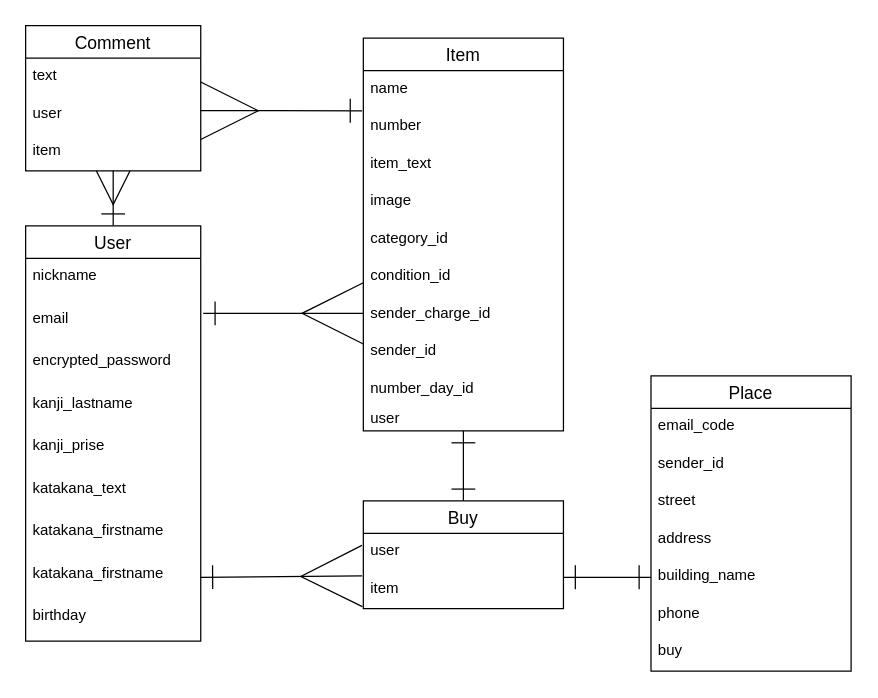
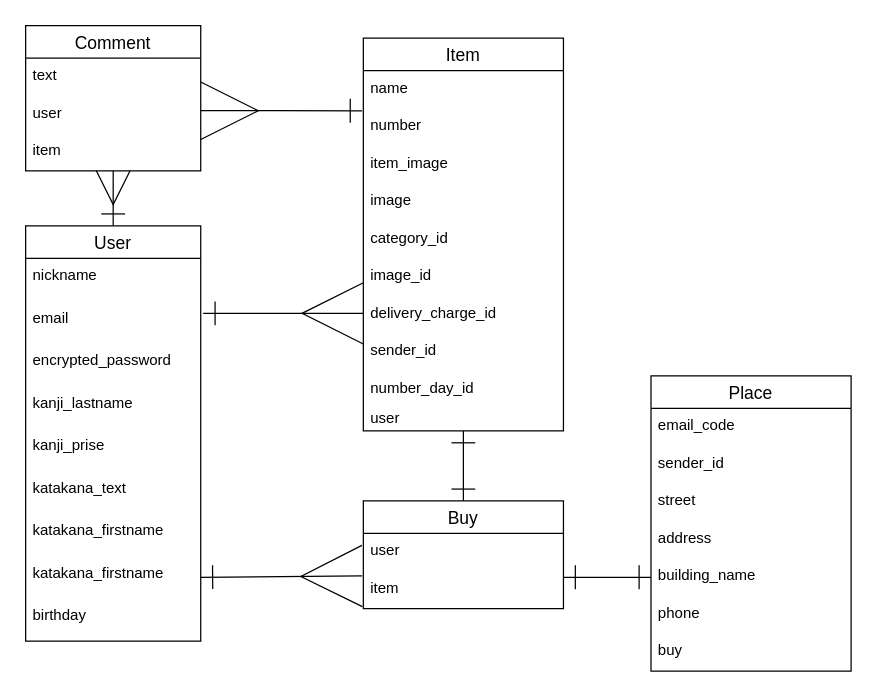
- <mxCell id="18" value="item_text" style="text;strokeColor=none;fillColor=none;spacingLeft=4;spacingRight=4;overflow=hidden;rotatable=0;points=[[0,0.5],[1,0.5]];portConstraint=eastwest;fontSize=12;" vertex="1" parent="15"><mxGeometry y="86" width="160" height="30" as="geometry" /></mxCell>
+ <mxCell id="18" value="item_image" style="text;strokeColor=none;fillColor=none;spacingLeft=4;spacingRight=4;overflow=hidden;rotatable=0;points=[[0,0.5],[1,0.5]];portConstraint=eastwest;fontSize=12;" vertex="1" parent="15"><mxGeometry y="86" width="160" height="30" as="geometry" /></mxCell>
- <mxCell id="21" value="condition_id" style="text;strokeColor=none;fillColor=none;spacingLeft=4;spacingRight=4;overflow=hidden;rotatable=0;points=[[0,0.5],[1,0.5]];portConstraint=eastwest;fontSize=12;" vertex="1" parent="15"><mxGeometry y="176" width="160" height="30" as="geometry" /></mxCell>
+ <mxCell id="21" value="image_id" style="text;strokeColor=none;fillColor=none;spacingLeft=4;spacingRight=4;overflow=hidden;rotatable=0;points=[[0,0.5],[1,0.5]];portConstraint=eastwest;fontSize=12;" vertex="1" parent="15"><mxGeometry y="176" width="160" height="30" as="geometry" /></mxCell>
- <mxCell id="22" value="sender_charge_id" style="text;strokeColor=none;fillColor=none;spacingLeft=4;spacingRight=4;overflow=hidden;rotatable=0;points=[[0,0.5],[1,0.5]];portConstraint=eastwest;fontSize=12;" vertex="1" parent="15"><mxGeometry y="206" width="160" height="30" as="geometry" /></mxCell>
+ <mxCell id="22" value="delivery_charge_id" style="text;strokeColor=none;fillColor=none;spacingLeft=4;spacingRight=4;overflow=hidden;rotatable=0;points=[[0,0.5],[1,0.5]];portConstraint=eastwest;fontSize=12;" vertex="1" parent="15"><mxGeometry y="206" width="160" height="30" as="geometry" /></mxCell>
